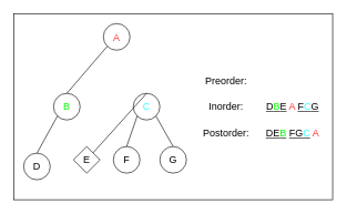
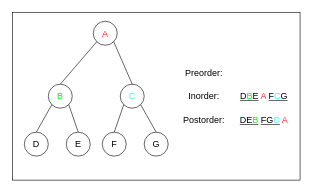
- <mxCell id="9" value="" style="endArrow=none;html=1;exitX=0.5;exitY=0;exitDx=0;exitDy=0;" edge="1" parent="1" source="5" target="7"><mxGeometry width="50" height="50" relative="1" as="geometry"><mxPoint x="200" y="370" as="sourcePoint" /><mxPoint x="250" y="320" as="targetPoint" /></mxGeometry></mxCell>
+ <mxCell id="9" value="" style="endArrow=none;html=1;entryX=1;entryY=1;entryDx=0;entryDy=0;exitX=0.5;exitY=0;exitDx=0;exitDy=0;" edge="1" parent="1" source="5" target="3"><mxGeometry width="50" height="50" relative="1" as="geometry"><mxPoint x="200" y="370" as="sourcePoint" /><mxPoint x="250" y="320" as="targetPoint" /></mxGeometry></mxCell>
+ <mxCell id="11" value="" style="endArrow=none;html=1;entryX=1;entryY=1;entryDx=0;entryDy=0;exitX=0.5;exitY=0;exitDx=0;exitDy=0;" edge="1" parent="1" source="7" target="4"><mxGeometry width="50" height="50" relative="1" as="geometry"><mxPoint x="170" y="410" as="sourcePoint" /><mxPoint x="220" y="360" as="targetPoint" /></mxGeometry></mxCell>
- <mxCell id="7" value="&lt;font style=&quot;font-size: 15px;&quot;&gt;E&lt;/font&gt;" style="rhombus;whiteSpace=wrap;html=1;aspect=fixed;fontSize=15;" vertex="1" parent="1"><mxGeometry x="110" y="220" width="40" height="40" as="geometry" /></mxCell>
+ <mxCell id="7" value="&lt;font style=&quot;font-size: 15px;&quot;&gt;E&lt;/font&gt;" style="ellipse;whiteSpace=wrap;html=1;aspect=fixed;fontSize=15;" vertex="1" parent="1"><mxGeometry x="110" y="220" width="40" height="40" as="geometry" /></mxCell>
- <mxCell id="6" value="&lt;font style=&quot;font-size: 15px;&quot;&gt;D&lt;/font&gt;" style="ellipse;whiteSpace=wrap;html=1;aspect=fixed;fontSize=15;" vertex="1" parent="1"><mxGeometry x="35" y="230" width="40" height="40" as="geometry" /></mxCell>
+ <mxCell id="6" value="&lt;font style=&quot;font-size: 15px;&quot;&gt;D&lt;/font&gt;" style="ellipse;whiteSpace=wrap;html=1;aspect=fixed;fontSize=15;" vertex="1" parent="1"><mxGeometry x="40" y="220" width="40" height="40" as="geometry" /></mxCell>
